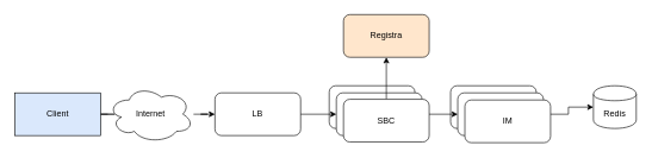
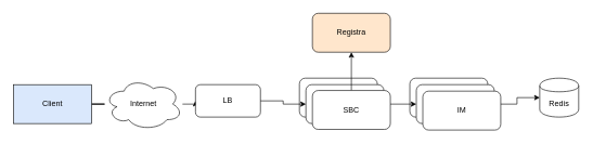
- <mxCell id="5" value="Internet" style="ellipse;shape=cloud;whiteSpace=wrap;html=1;" vertex="1" parent="1"><mxGeometry x="150" y="120" width="120" height="80" as="geometry" /></mxCell>
+ <mxCell id="5" value="Internet" style="ellipse;shape=cloud;whiteSpace=wrap;html=1;" vertex="1" parent="1"><mxGeometry x="160" y="120" width="120" height="80" as="geometry" /></mxCell>
- <mxCell id="8" value="LB" style="rounded=1;whiteSpace=wrap;html=1;" vertex="1" parent="1"><mxGeometry x="300" y="130" width="120" height="60" as="geometry" /></mxCell>
+ <mxCell id="8" value="LB" style="rounded=1;whiteSpace=wrap;html=1;" vertex="1" parent="1"><mxGeometry x="300" y="130" width="100" height="50" as="geometry" /></mxCell>
